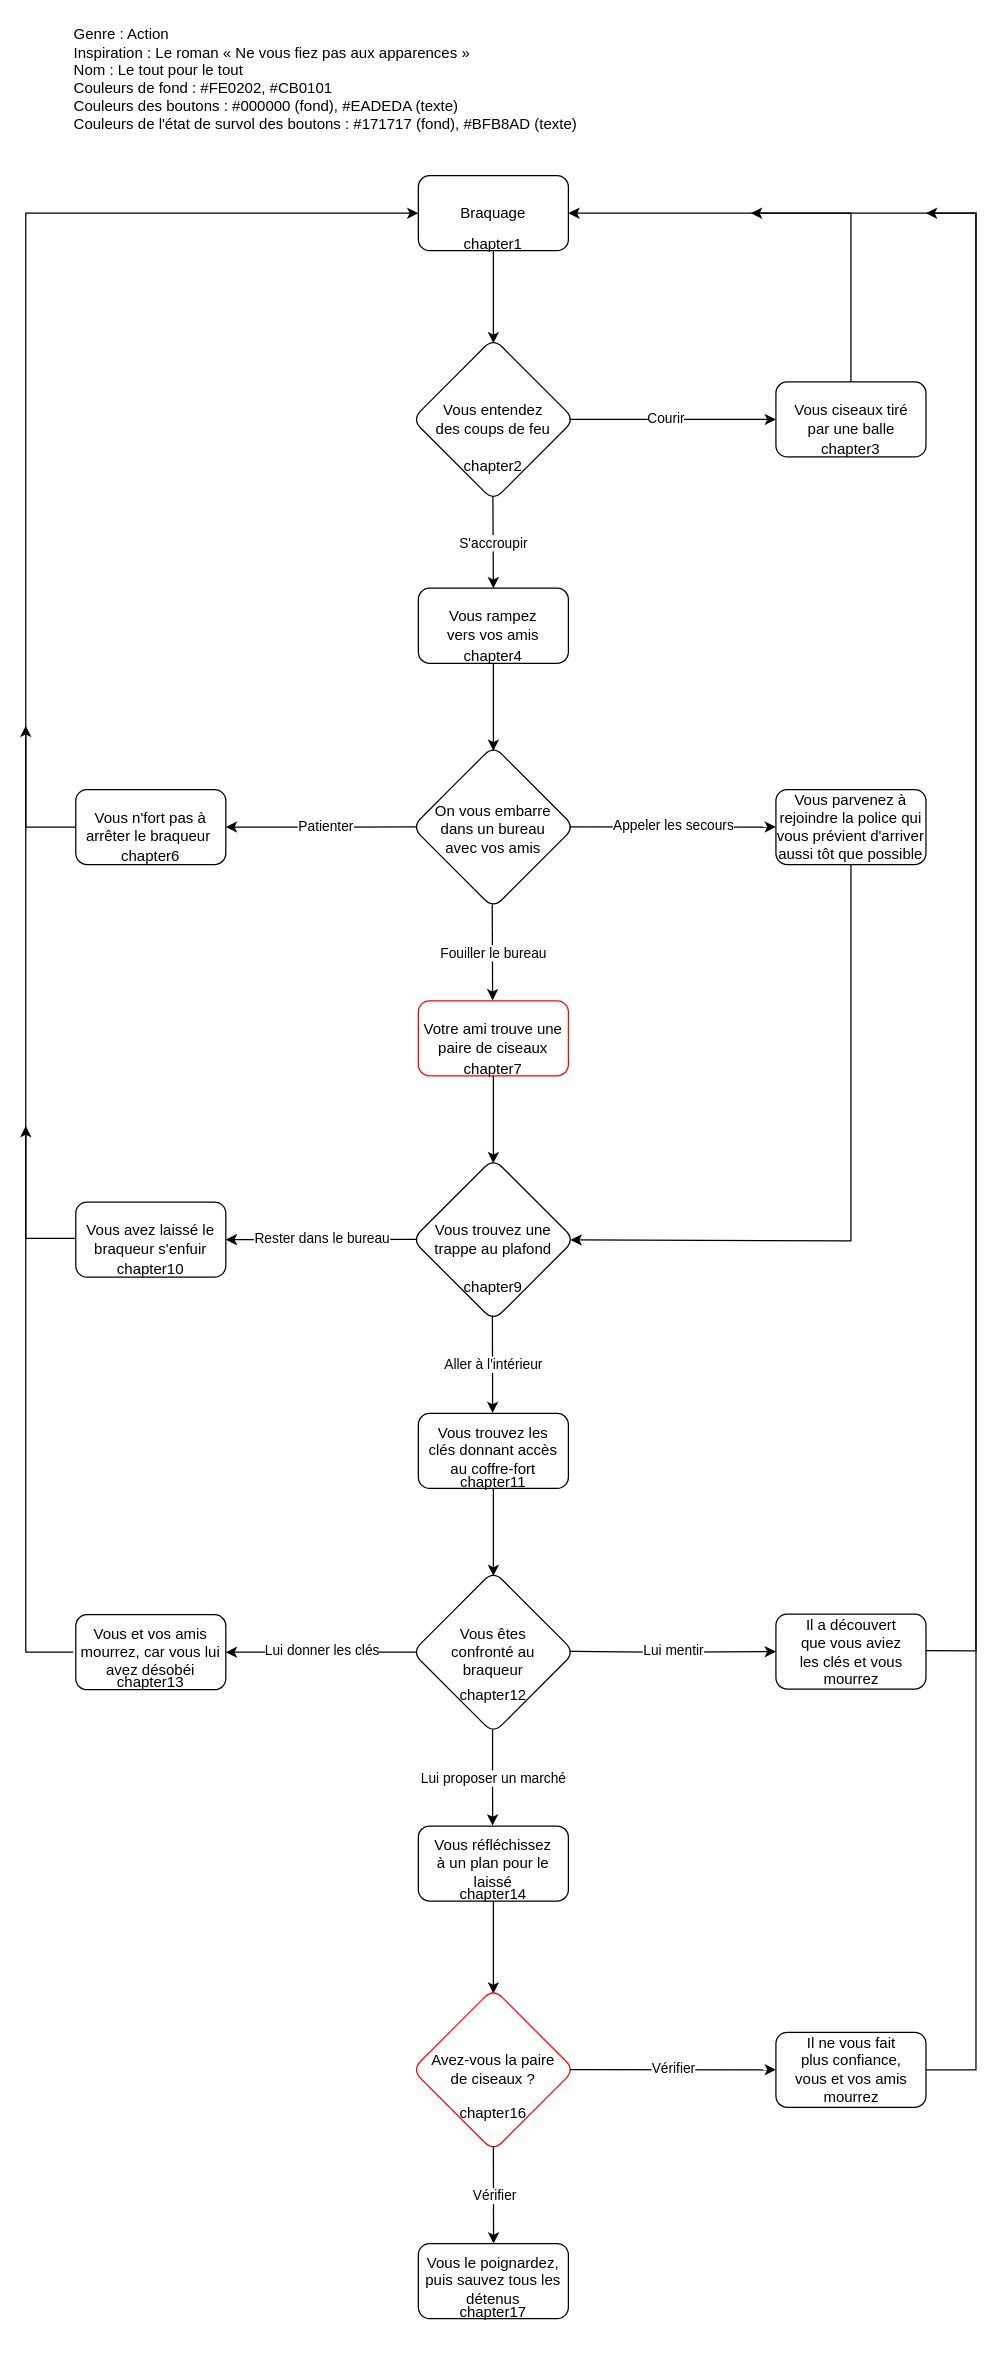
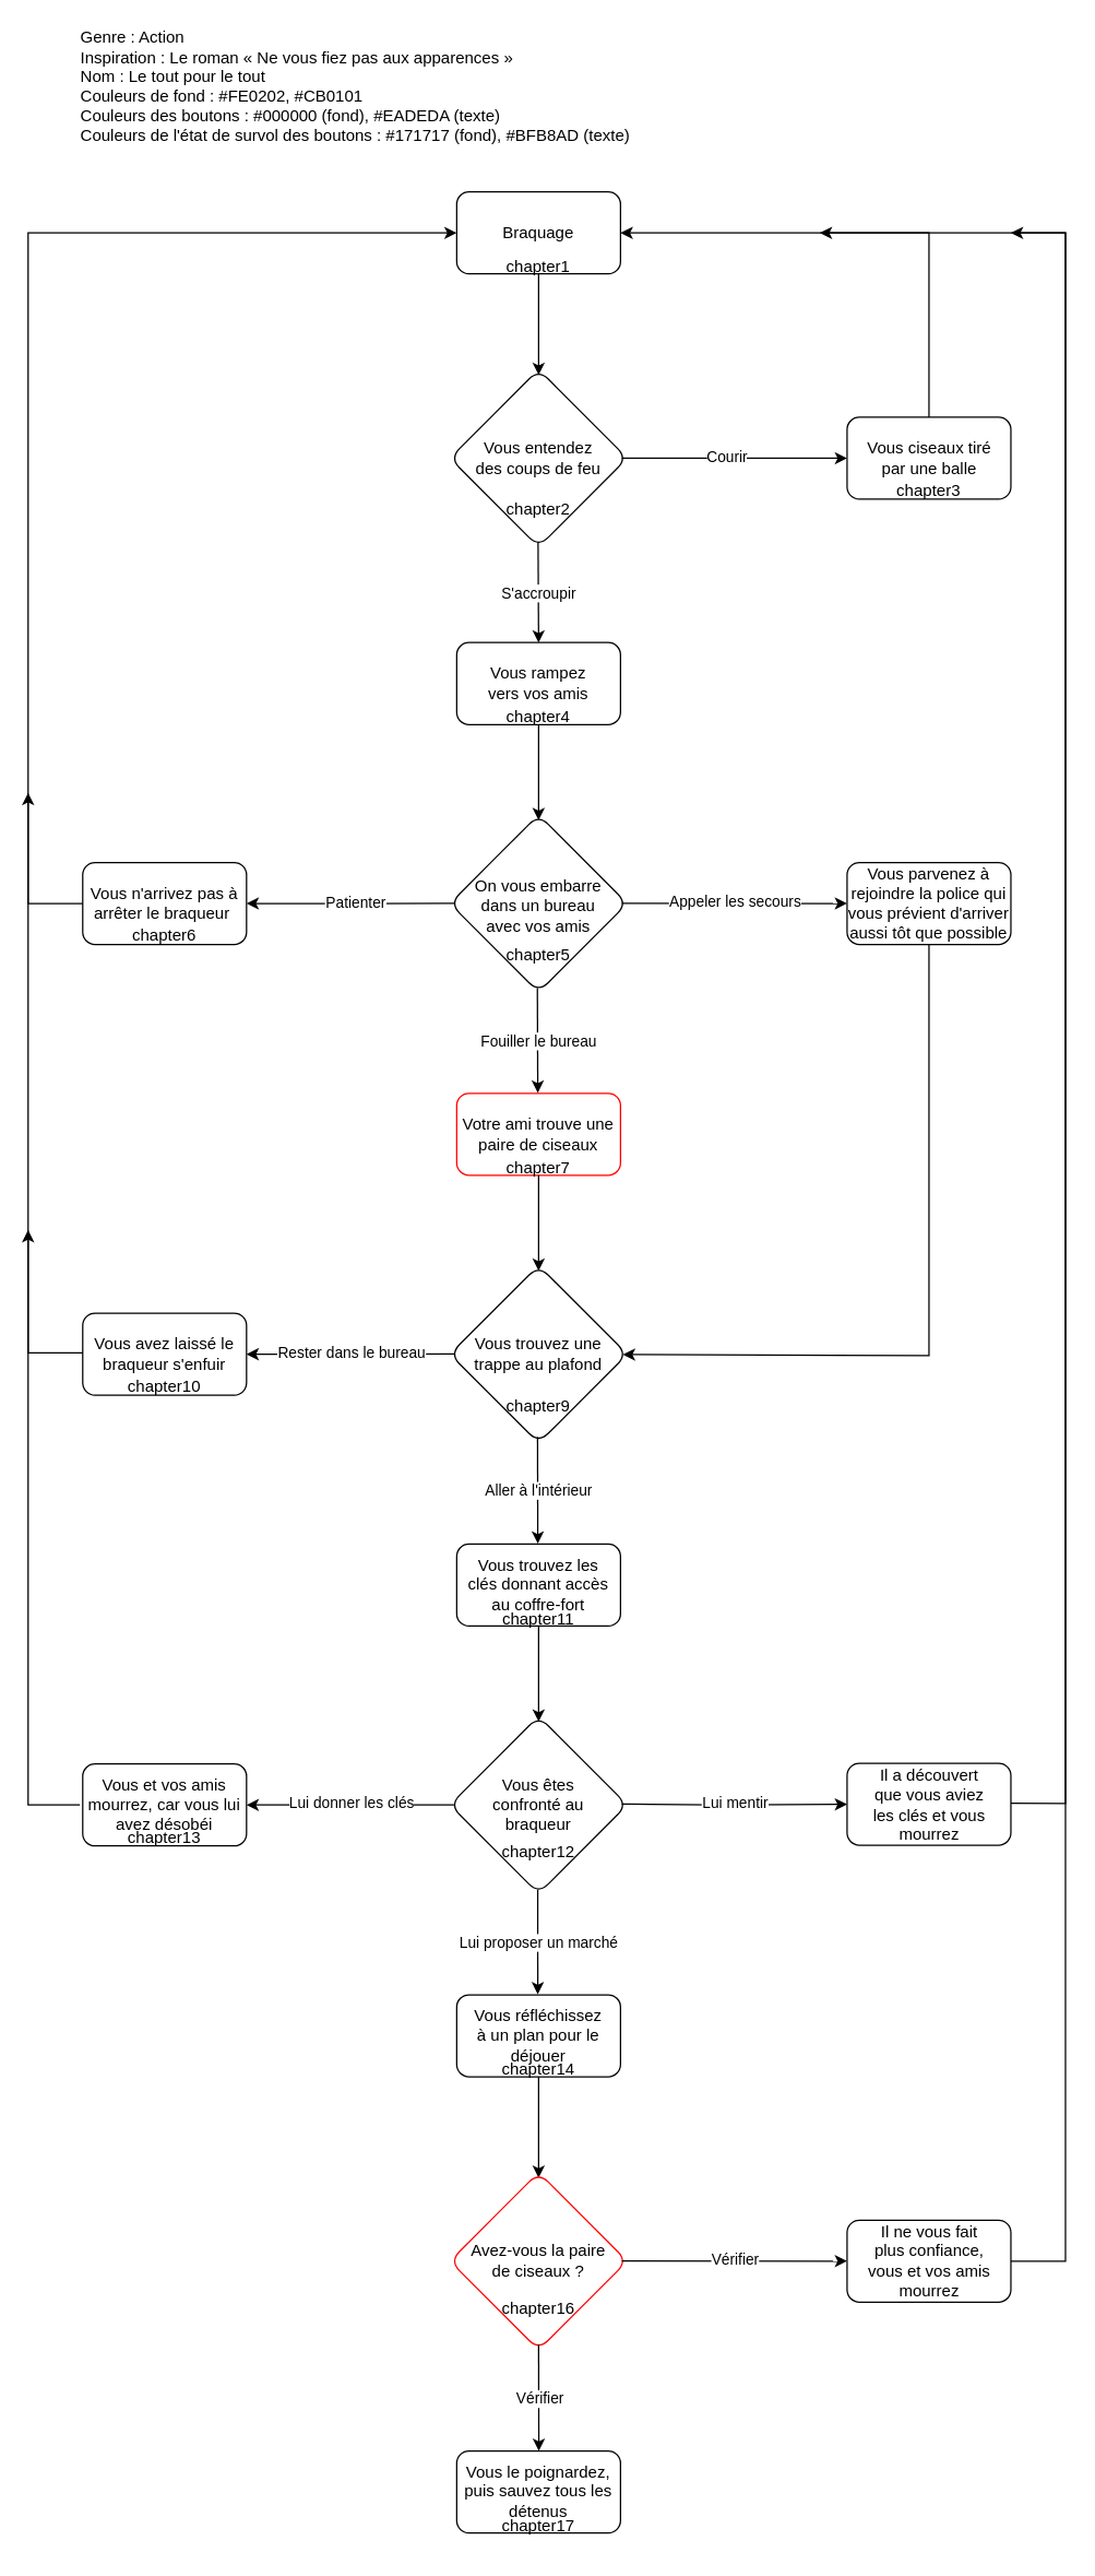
- <mxCell id="22" value="Vous n'fort pas à arrêter le braqueur&amp;nbsp;" style="text;html=1;strokeColor=none;fillColor=none;align=center;verticalAlign=middle;whiteSpace=wrap;rounded=0;fontColor=#000000;" parent="1" vertex="1"><mxGeometry x="57.97" y="646" width="124.06" height="30" as="geometry" /></mxCell>
+ <mxCell id="22" value="Vous n'arrivez pas à arrêter le braqueur&amp;nbsp;" style="text;html=1;strokeColor=none;fillColor=none;align=center;verticalAlign=middle;whiteSpace=wrap;rounded=0;fontColor=#000000;" parent="1" vertex="1"><mxGeometry x="57.97" y="646" width="124.06" height="30" as="geometry" /></mxCell>
+ <mxCell id="80" value="chapter5" style="text;html=1;strokeColor=none;fillColor=none;align=center;verticalAlign=middle;whiteSpace=wrap;rounded=0;fontColor=#000000;" parent="1" vertex="1"><mxGeometry x="364" y="684" width="60" height="30" as="geometry" /></mxCell>
- <mxCell id="49" value="Vous réfléchissez à un plan pour le laissé" style="text;html=1;strokeColor=none;fillColor=none;align=center;verticalAlign=middle;whiteSpace=wrap;rounded=0;fontColor=#000000;" parent="1" vertex="1"><mxGeometry x="342" y="1475" width="104" height="30" as="geometry" /></mxCell>
+ <mxCell id="49" value="Vous réfléchissez à un plan pour le déjouer" style="text;html=1;strokeColor=none;fillColor=none;align=center;verticalAlign=middle;whiteSpace=wrap;rounded=0;fontColor=#000000;" parent="1" vertex="1"><mxGeometry x="342" y="1475" width="104" height="30" as="geometry" /></mxCell>
